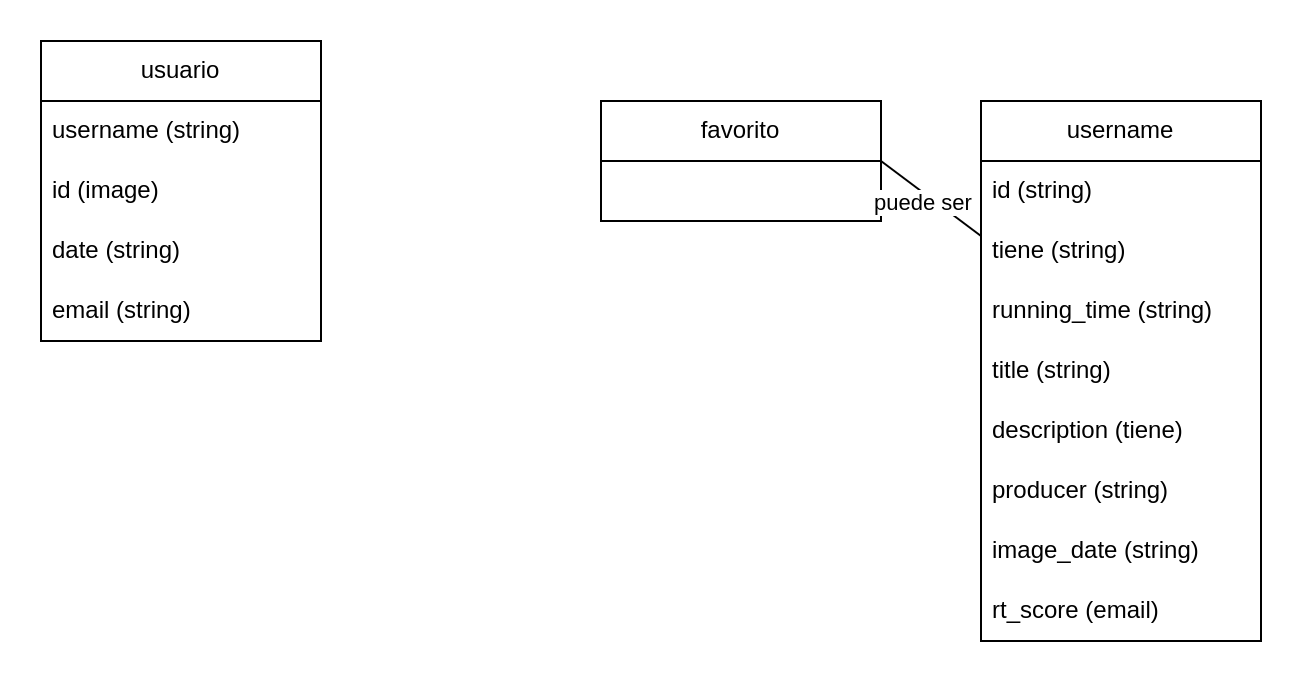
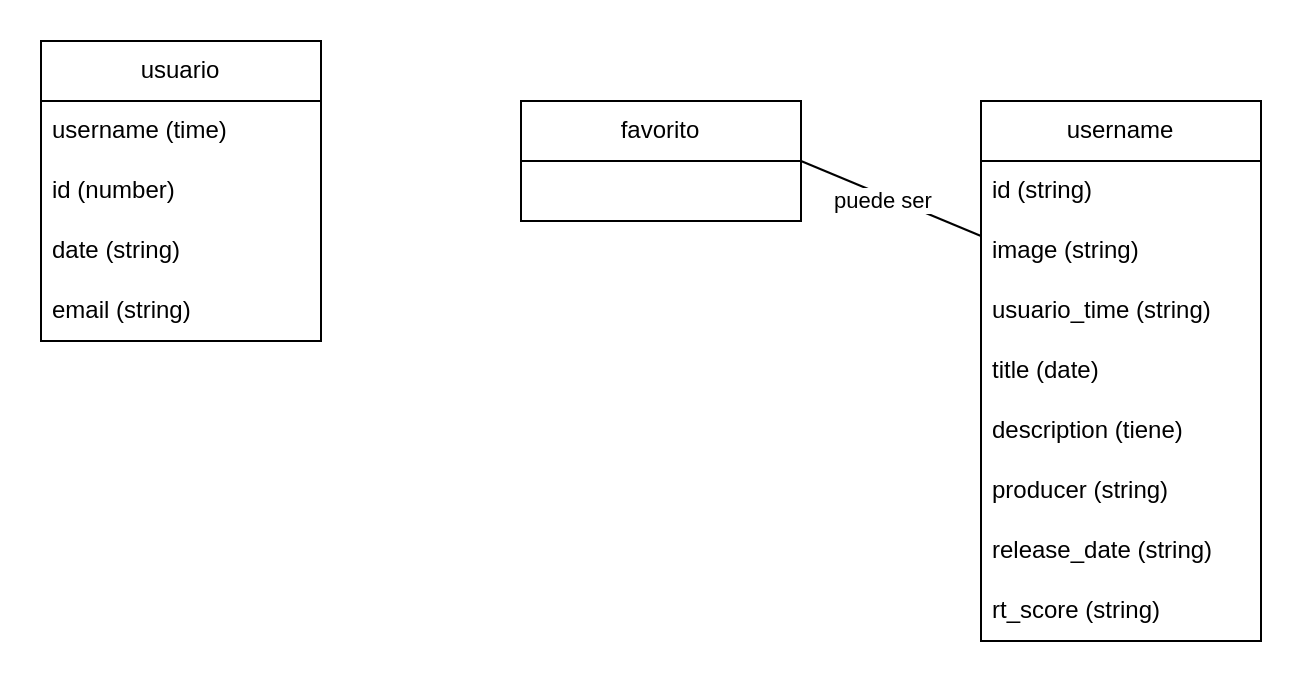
- <mxCell id="3" value="username (string)" style="text;strokeColor=none;fillColor=none;align=left;verticalAlign=middle;spacingLeft=4;spacingRight=4;overflow=hidden;points=[[0,0.5],[1,0.5]];portConstraint=eastwest;rotatable=0;whiteSpace=wrap;html=1;" parent="2" vertex="1"><mxGeometry y="30" width="140" height="30" as="geometry" /></mxCell>
+ <mxCell id="3" value="username (time)" style="text;strokeColor=none;fillColor=none;align=left;verticalAlign=middle;spacingLeft=4;spacingRight=4;overflow=hidden;points=[[0,0.5],[1,0.5]];portConstraint=eastwest;rotatable=0;whiteSpace=wrap;html=1;" parent="2" vertex="1"><mxGeometry y="30" width="140" height="30" as="geometry" /></mxCell>
- <mxCell id="7" value="favorito" style="swimlane;fontStyle=0;childLayout=stackLayout;horizontal=1;startSize=30;horizontalStack=0;resizeParent=1;resizeParentMax=0;resizeLast=0;collapsible=1;marginBottom=0;whiteSpace=wrap;html=1;" parent="1" vertex="1"><mxGeometry x="300" y="50" width="140" height="60" as="geometry" /></mxCell>
+ <mxCell id="7" value="favorito" style="swimlane;fontStyle=0;childLayout=stackLayout;horizontal=1;startSize=30;horizontalStack=0;resizeParent=1;resizeParentMax=0;resizeLast=0;collapsible=1;marginBottom=0;whiteSpace=wrap;html=1;" parent="1" vertex="1"><mxGeometry x="260" y="50" width="140" height="60" as="geometry" /></mxCell>
- <mxCell id="4" value="id (image)" style="text;strokeColor=none;fillColor=none;align=left;verticalAlign=middle;spacingLeft=4;spacingRight=4;overflow=hidden;points=[[0,0.5],[1,0.5]];portConstraint=eastwest;rotatable=0;whiteSpace=wrap;html=1;" parent="2" vertex="1"><mxGeometry y="60" width="140" height="30" as="geometry" /></mxCell>
+ <mxCell id="4" value="id (number)" style="text;strokeColor=none;fillColor=none;align=left;verticalAlign=middle;spacingLeft=4;spacingRight=4;overflow=hidden;points=[[0,0.5],[1,0.5]];portConstraint=eastwest;rotatable=0;whiteSpace=wrap;html=1;" parent="2" vertex="1"><mxGeometry y="60" width="140" height="30" as="geometry" /></mxCell>
- <mxCell id="10" value="tiene (string)" style="text;strokeColor=none;fillColor=none;align=left;verticalAlign=middle;spacingLeft=4;spacingRight=4;overflow=hidden;points=[[0,0.5],[1,0.5]];portConstraint=eastwest;rotatable=0;whiteSpace=wrap;html=1;" parent="8" vertex="1"><mxGeometry y="60" width="140" height="30" as="geometry" /></mxCell>
+ <mxCell id="10" value="image (string)" style="text;strokeColor=none;fillColor=none;align=left;verticalAlign=middle;spacingLeft=4;spacingRight=4;overflow=hidden;points=[[0,0.5],[1,0.5]];portConstraint=eastwest;rotatable=0;whiteSpace=wrap;html=1;" parent="8" vertex="1"><mxGeometry y="60" width="140" height="30" as="geometry" /></mxCell>
- <mxCell id="11" value="running_time (string)" style="text;strokeColor=none;fillColor=none;align=left;verticalAlign=middle;spacingLeft=4;spacingRight=4;overflow=hidden;points=[[0,0.5],[1,0.5]];portConstraint=eastwest;rotatable=0;whiteSpace=wrap;html=1;" parent="8" vertex="1"><mxGeometry y="90" width="140" height="30" as="geometry" /></mxCell>
+ <mxCell id="11" value="usuario_time (string)" style="text;strokeColor=none;fillColor=none;align=left;verticalAlign=middle;spacingLeft=4;spacingRight=4;overflow=hidden;points=[[0,0.5],[1,0.5]];portConstraint=eastwest;rotatable=0;whiteSpace=wrap;html=1;" parent="8" vertex="1"><mxGeometry y="90" width="140" height="30" as="geometry" /></mxCell>
- <mxCell id="12" value="title (string)" style="text;strokeColor=none;fillColor=none;align=left;verticalAlign=middle;spacingLeft=4;spacingRight=4;overflow=hidden;points=[[0,0.5],[1,0.5]];portConstraint=eastwest;rotatable=0;whiteSpace=wrap;html=1;" parent="8" vertex="1"><mxGeometry y="120" width="140" height="30" as="geometry" /></mxCell>
+ <mxCell id="12" value="title (date)" style="text;strokeColor=none;fillColor=none;align=left;verticalAlign=middle;spacingLeft=4;spacingRight=4;overflow=hidden;points=[[0,0.5],[1,0.5]];portConstraint=eastwest;rotatable=0;whiteSpace=wrap;html=1;" parent="8" vertex="1"><mxGeometry y="120" width="140" height="30" as="geometry" /></mxCell>
- <mxCell id="15" value="image_date (string)" style="text;strokeColor=none;fillColor=none;align=left;verticalAlign=middle;spacingLeft=4;spacingRight=4;overflow=hidden;points=[[0,0.5],[1,0.5]];portConstraint=eastwest;rotatable=0;whiteSpace=wrap;html=1;" parent="8" vertex="1"><mxGeometry y="210" width="140" height="30" as="geometry" /></mxCell>
+ <mxCell id="15" value="release_date (string)" style="text;strokeColor=none;fillColor=none;align=left;verticalAlign=middle;spacingLeft=4;spacingRight=4;overflow=hidden;points=[[0,0.5],[1,0.5]];portConstraint=eastwest;rotatable=0;whiteSpace=wrap;html=1;" parent="8" vertex="1"><mxGeometry y="210" width="140" height="30" as="geometry" /></mxCell>
- <mxCell id="16" value="rt_score (email)" style="text;strokeColor=none;fillColor=none;align=left;verticalAlign=middle;spacingLeft=4;spacingRight=4;overflow=hidden;points=[[0,0.5],[1,0.5]];portConstraint=eastwest;rotatable=0;whiteSpace=wrap;html=1;" parent="8" vertex="1"><mxGeometry y="240" width="140" height="30" as="geometry" /></mxCell>
+ <mxCell id="16" value="rt_score (string)" style="text;strokeColor=none;fillColor=none;align=left;verticalAlign=middle;spacingLeft=4;spacingRight=4;overflow=hidden;points=[[0,0.5],[1,0.5]];portConstraint=eastwest;rotatable=0;whiteSpace=wrap;html=1;" parent="8" vertex="1"><mxGeometry y="240" width="140" height="30" as="geometry" /></mxCell>
